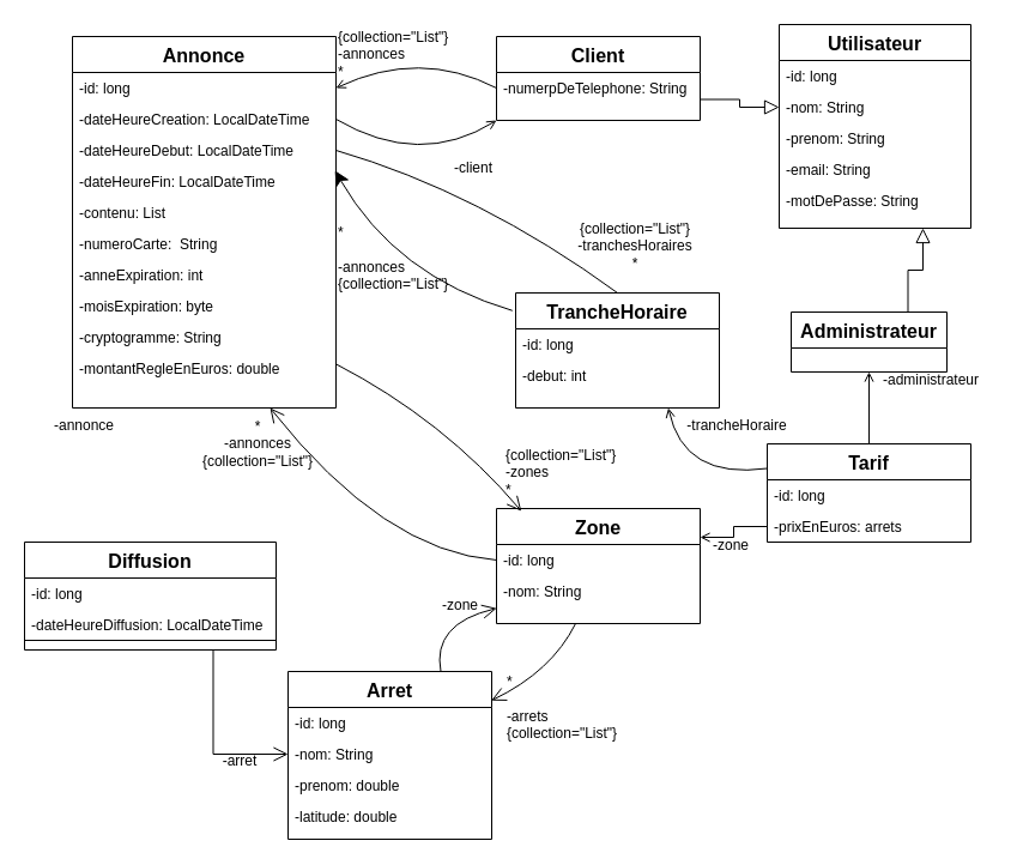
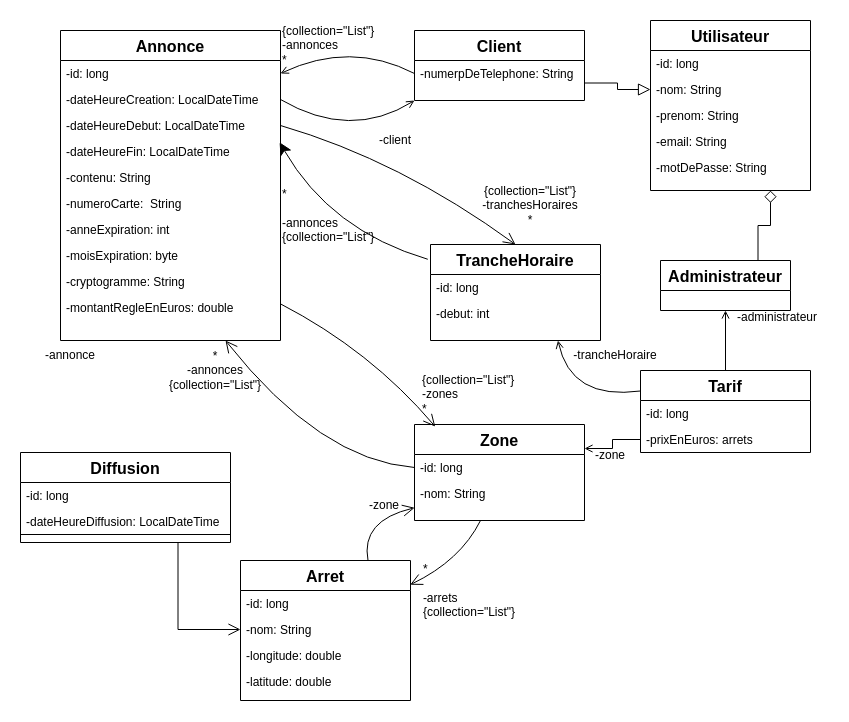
- <mxCell id="7" value="-contenu: List" style="text;align=left;verticalAlign=top;spacingLeft=4;spacingRight=4;overflow=hidden;rotatable=0;points=[[0,0.5],[1,0.5]];portConstraint=eastwest;" vertex="1" parent="2"><mxGeometry y="134" width="220" height="26" as="geometry" /></mxCell>
+ <mxCell id="7" value="-contenu: String" style="text;align=left;verticalAlign=top;spacingLeft=4;spacingRight=4;overflow=hidden;rotatable=0;points=[[0,0.5],[1,0.5]];portConstraint=eastwest;" vertex="1" parent="2"><mxGeometry y="134" width="220" height="26" as="geometry" /></mxCell>
- <mxCell id="16" style="edgeStyle=orthogonalEdgeStyle;rounded=0;orthogonalLoop=1;jettySize=auto;html=1;exitX=0.75;exitY=0;exitDx=0;exitDy=0;entryX=0.75;entryY=1;entryDx=0;entryDy=0;endArrow=block;endFill=0;endSize=10;" edge="1" parent="1" source="17" target="18"><mxGeometry relative="1" as="geometry" /></mxCell>
+ <mxCell id="16" style="edgeStyle=orthogonalEdgeStyle;rounded=0;orthogonalLoop=1;jettySize=auto;html=1;exitX=0.75;exitY=0;exitDx=0;exitDy=0;entryX=0.75;entryY=1;entryDx=0;entryDy=0;endArrow=diamond;endFill=0;endSize=10;" edge="1" parent="1" source="17" target="18"><mxGeometry relative="1" as="geometry" /></mxCell>
- <mxCell id="52" value="" style="curved=1;endArrow=none;html=1;rounded=0;endSize=10;strokeWidth=1;exitX=1;exitY=0.5;exitDx=0;exitDy=0;entryX=0.5;entryY=0;entryDx=0;entryDy=0;endFill=0;" edge="1" parent="1" source="5" target="24"><mxGeometry width="50" height="50" relative="1" as="geometry"><mxPoint x="310" y="190" as="sourcePoint" /><mxPoint x="360" y="140" as="targetPoint" /><Array as="points"><mxPoint x="400" y="160" /></Array></mxGeometry></mxCell>
+ <mxCell id="52" value="" style="curved=1;endArrow=open;html=1;rounded=0;endSize=10;strokeWidth=1;exitX=1;exitY=0.5;exitDx=0;exitDy=0;entryX=0.5;entryY=0;entryDx=0;entryDy=0;endFill=0;" edge="1" parent="1" source="5" target="24"><mxGeometry width="50" height="50" relative="1" as="geometry"><mxPoint x="310" y="190" as="sourcePoint" /><mxPoint x="360" y="140" as="targetPoint" /><Array as="points"><mxPoint x="400" y="160" /></Array></mxGeometry></mxCell>
- <mxCell id="59" value="-arret" style="text;html=1;strokeColor=none;fillColor=none;align=center;verticalAlign=middle;whiteSpace=wrap;rounded=0;" vertex="1" parent="1"><mxGeometry x="170" y="620" width="60" height="30" as="geometry" /></mxCell>
- <mxCell id="37" value="-prenom: double" style="text;align=left;verticalAlign=top;spacingLeft=4;spacingRight=4;overflow=hidden;rotatable=0;points=[[0,0.5],[1,0.5]];portConstraint=eastwest;" vertex="1" parent="34"><mxGeometry y="82" width="170" height="26" as="geometry" /></mxCell>
+ <mxCell id="37" value="-longitude: double" style="text;align=left;verticalAlign=top;spacingLeft=4;spacingRight=4;overflow=hidden;rotatable=0;points=[[0,0.5],[1,0.5]];portConstraint=eastwest;" vertex="1" parent="34"><mxGeometry y="82" width="170" height="26" as="geometry" /></mxCell>
